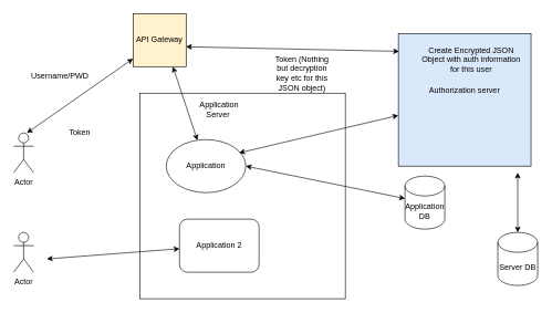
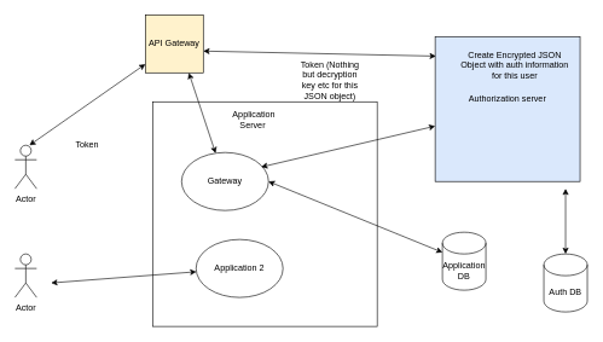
- <mxCell id="9" value="Username/PWD" style="text;html=1;strokeColor=none;fillColor=none;align=center;verticalAlign=middle;whiteSpace=wrap;rounded=0;" vertex="1" parent="1"><mxGeometry x="40" y="100" width="100" height="30" as="geometry" /></mxCell>
- <mxCell id="7" value="Application Server&lt;span style=&quot;white-space: pre;&quot;&gt; &lt;/span&gt;" style="text;html=1;strokeColor=none;fillColor=none;align=center;verticalAlign=middle;whiteSpace=wrap;rounded=0;" vertex="1" parent="1"><mxGeometry x="300" y="150" width="60" height="30" as="geometry" /></mxCell>
+ <mxCell id="7" value="Application Server&lt;span style=&quot;white-space: pre;&quot;&gt; &lt;/span&gt;" style="text;html=1;strokeColor=none;fillColor=none;align=center;verticalAlign=middle;whiteSpace=wrap;rounded=0;" vertex="1" parent="1"><mxGeometry x="320" y="150" width="60" height="30" as="geometry" /></mxCell>
- <mxCell id="4" value="Application" style="ellipse;whiteSpace=wrap;html=1;" vertex="1" parent="1"><mxGeometry x="250" y="210" width="120" height="80" as="geometry" /></mxCell>
+ <mxCell id="4" value="Gateway" style="ellipse;whiteSpace=wrap;html=1;" vertex="1" parent="1"><mxGeometry x="250" y="210" width="120" height="80" as="geometry" /></mxCell>
- <mxCell id="5" value="Application DB" style="shape=cylinder3;whiteSpace=wrap;html=1;boundedLbl=1;backgroundOutline=1;size=15;" vertex="1" parent="1"><mxGeometry x="610" y="265" width="60" height="80" as="geometry" /></mxCell>
+ <mxCell id="5" value="Application DB" style="shape=cylinder3;whiteSpace=wrap;html=1;boundedLbl=1;backgroundOutline=1;size=15;" vertex="1" parent="1"><mxGeometry x="610" y="320" width="60" height="80" as="geometry" /></mxCell>
- <mxCell id="14" value="Application 2" style="whiteSpace=wrap;html=1;rounded=1;" vertex="1" parent="1"><mxGeometry x="270" y="330" width="120" height="80" as="geometry" /></mxCell>
+ <mxCell id="14" value="Application 2" style="ellipse;whiteSpace=wrap;html=1;" vertex="1" parent="1"><mxGeometry x="270" y="330" width="120" height="80" as="geometry" /></mxCell>
- <mxCell id="11" value="Server DB" style="shape=cylinder3;whiteSpace=wrap;html=1;boundedLbl=1;backgroundOutline=1;size=15;" vertex="1" parent="1"><mxGeometry x="750" y="350" width="60" height="80" as="geometry" /></mxCell>
+ <mxCell id="11" value="Auth DB" style="shape=cylinder3;whiteSpace=wrap;html=1;boundedLbl=1;backgroundOutline=1;size=15;" vertex="1" parent="1"><mxGeometry x="750" y="350" width="60" height="80" as="geometry" /></mxCell>
